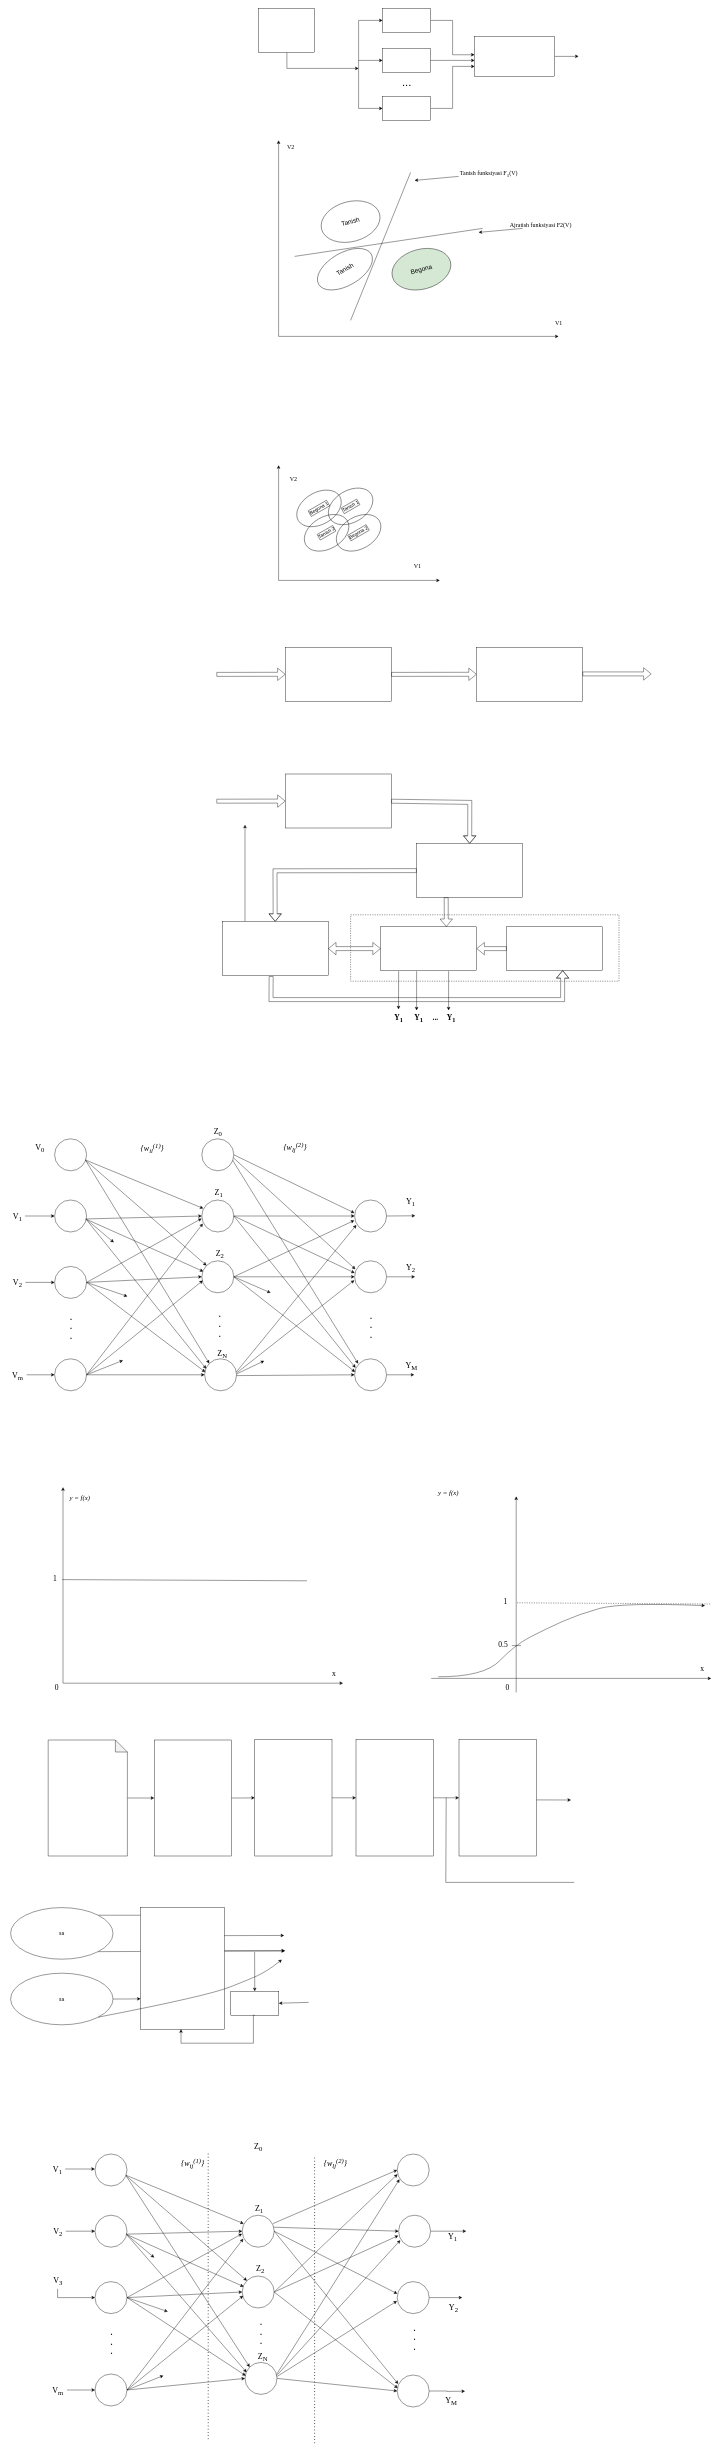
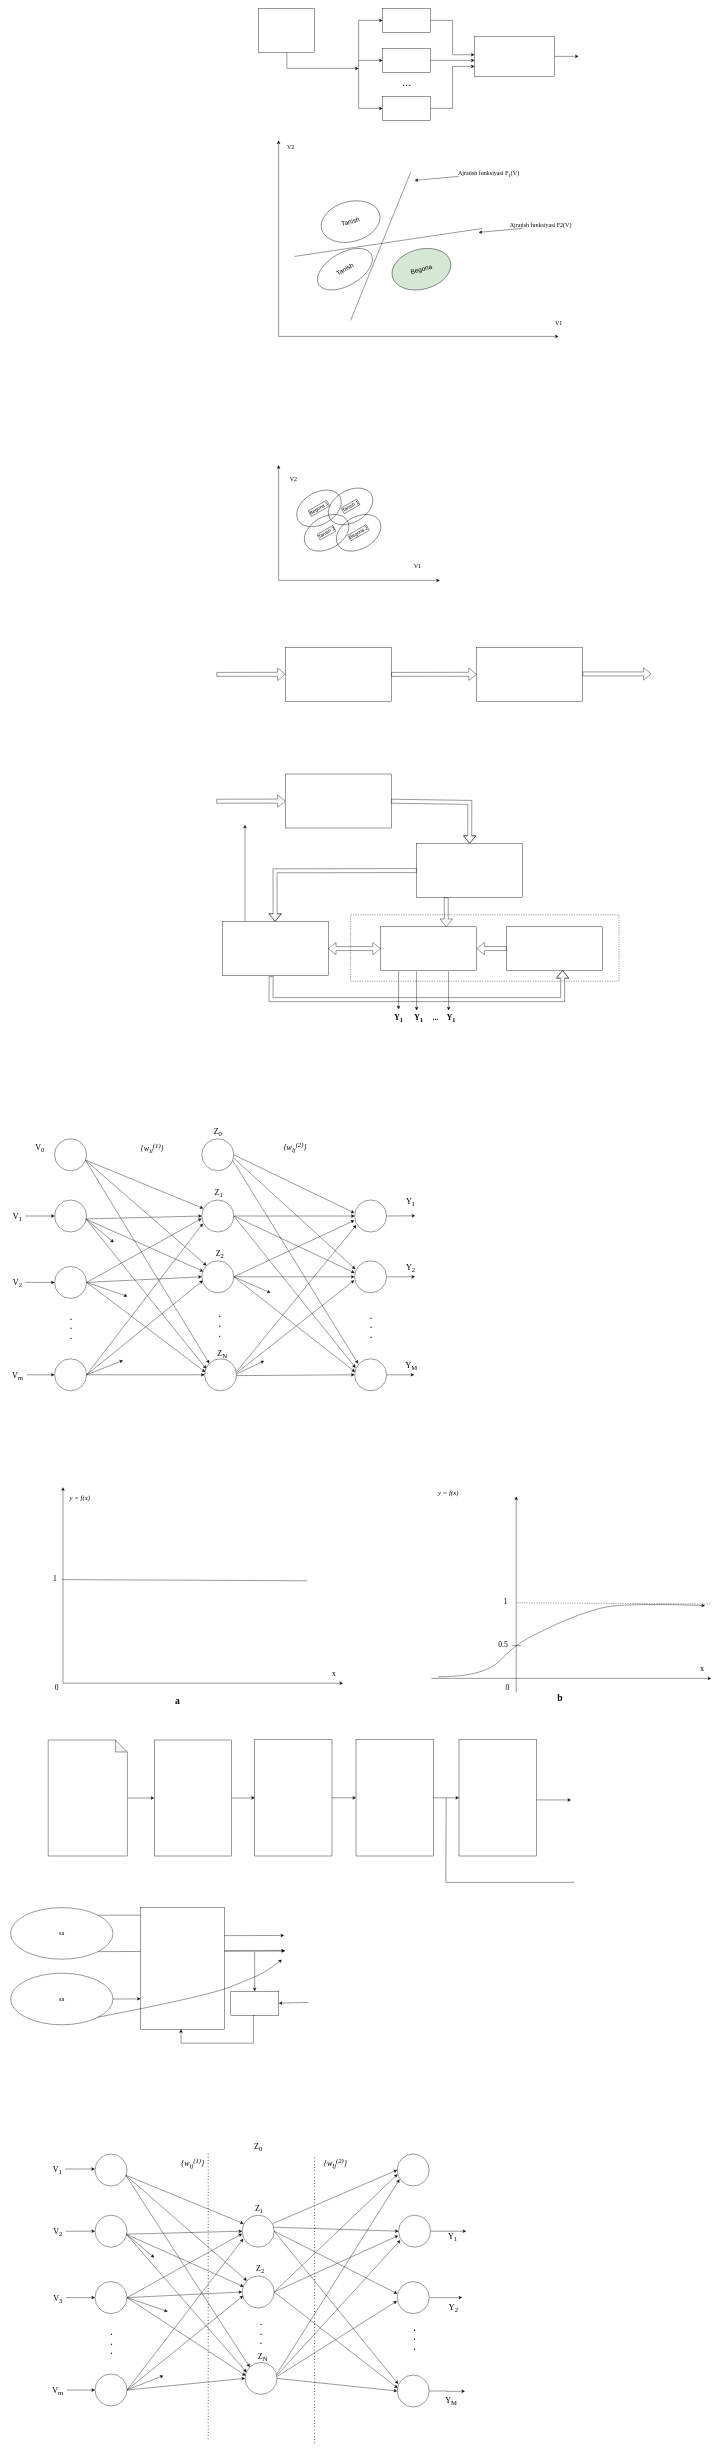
- <mxCell id="29" value="Tanish funksiyasi F&lt;sub&gt;1&lt;/sub&gt;(V)" style="text;html=1;align=center;verticalAlign=middle;resizable=0;points=[];autosize=1;strokeColor=none;fillColor=none;fontFamily=Georgia;fontSize=15;" vertex="1" parent="1"><mxGeometry x="1126" y="418" width="190" height="30" as="geometry" /></mxCell>
+ <mxCell id="29" value="Ajratish funksiyasi F&lt;sub&gt;1&lt;/sub&gt;(V)" style="text;html=1;align=center;verticalAlign=middle;resizable=0;points=[];autosize=1;strokeColor=none;fillColor=none;fontFamily=Georgia;fontSize=15;" vertex="1" parent="1"><mxGeometry x="1126" y="418" width="190" height="30" as="geometry" /></mxCell>
+ <mxCell id="142" value="&lt;font face=&quot;Georgia&quot; style=&quot;font-size: 24px;&quot;&gt;&lt;b&gt;b&lt;/b&gt;&lt;/font&gt;" style="text;html=1;align=center;verticalAlign=middle;resizable=0;points=[];autosize=1;strokeColor=none;fillColor=none;" vertex="1" parent="1"><mxGeometry x="1382" y="4223" width="34" height="41" as="geometry" /></mxCell>
+ <mxCell id="134" value="&lt;font face=&quot;Georgia&quot; style=&quot;font-size: 24px;&quot;&gt;&lt;b&gt;a&lt;/b&gt;&lt;/font&gt;" style="text;html=1;align=center;verticalAlign=middle;resizable=0;points=[];autosize=1;strokeColor=none;fillColor=none;" vertex="1" parent="1"><mxGeometry x="427" y="4230" width="32" height="41" as="geometry" /></mxCell>
- <mxCell id="211" value="V&lt;span&gt;&lt;sub&gt;3&lt;/sub&gt;&lt;/span&gt;" style="text;html=1;align=center;verticalAlign=middle;resizable=0;points=[];autosize=1;strokeColor=none;fillColor=none;fontSize=20;fontFamily=Georgia;" vertex="1" parent="1"><mxGeometry x="123" y="5680" width="41" height="41" as="geometry" /></mxCell>
+ <mxCell id="211" value="V&lt;span&gt;&lt;sub&gt;3&lt;/sub&gt;&lt;/span&gt;" style="text;html=1;align=center;verticalAlign=middle;resizable=0;points=[];autosize=1;strokeColor=none;fillColor=none;fontSize=20;fontFamily=Georgia;" vertex="1" parent="1"><mxGeometry x="123" y="5725" width="41" height="41" as="geometry" /></mxCell>
